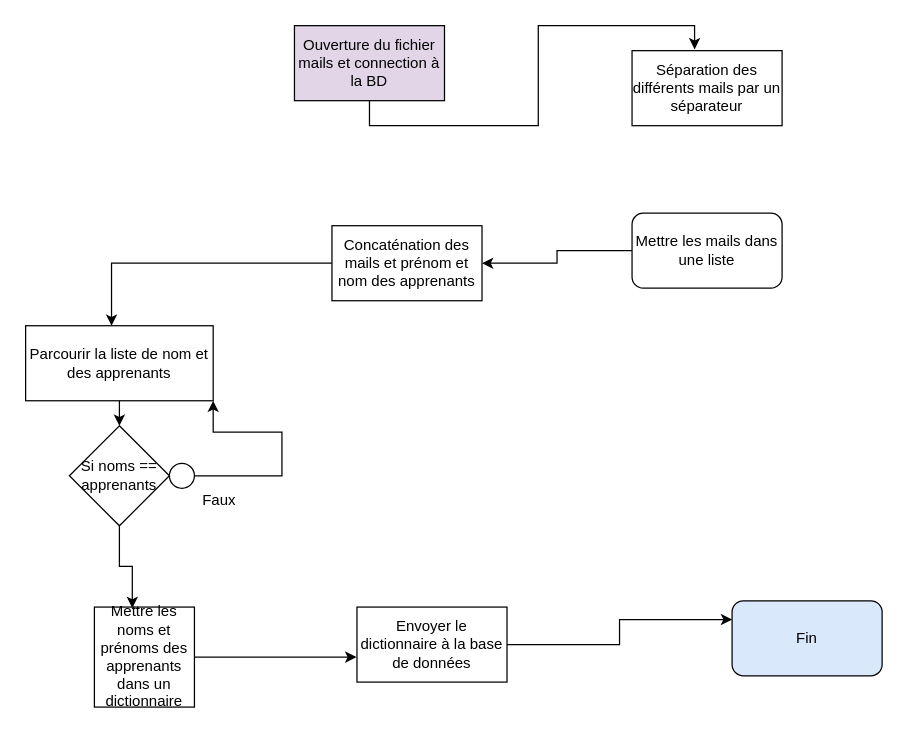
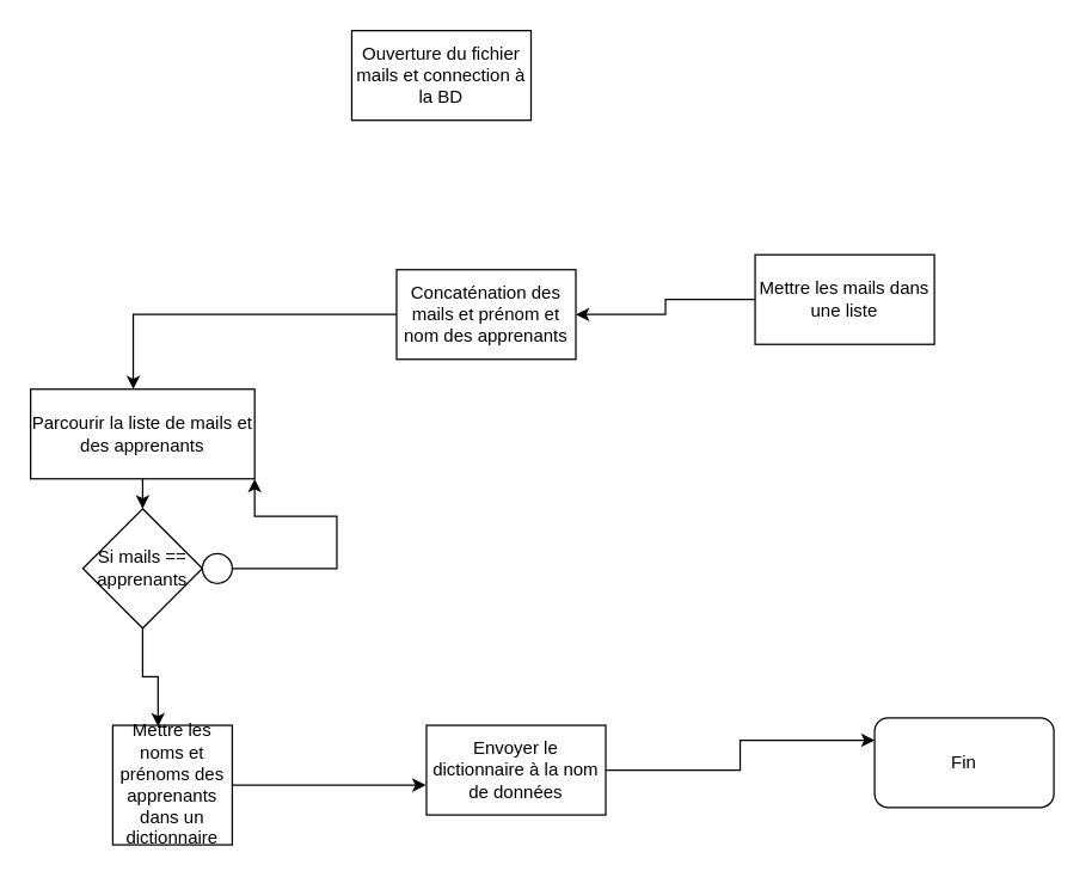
- <mxCell id="4" value="Ouverture du fichier mails et connection à la BD" style="rounded=0;whiteSpace=wrap;html=1;fillColor=#e1d5e7;" vertex="1" parent="1"><mxGeometry x="235" y="20" width="120" height="60" as="geometry" /></mxCell>
+ <mxCell id="4" value="Ouverture du fichier mails et connection à la BD" style="rounded=0;whiteSpace=wrap;html=1;" vertex="1" parent="1"><mxGeometry x="235" y="20" width="120" height="60" as="geometry" /></mxCell>
- <mxCell id="3" style="edgeStyle=orthogonalEdgeStyle;rounded=0;orthogonalLoop=1;jettySize=auto;html=1;exitX=0.5;exitY=1;exitDx=0;exitDy=0;entryX=0.417;entryY=-0.017;entryDx=0;entryDy=0;entryPerimeter=0;" edge="1" parent="1" source="4" target="5"><mxGeometry relative="1" as="geometry" /></mxCell>
- <mxCell id="5" value="Séparation des différents mails par un séparateur" style="rounded=0;whiteSpace=wrap;html=1;" vertex="1" parent="1"><mxGeometry x="505" y="40" width="120" height="60" as="geometry" /></mxCell>
- <mxCell id="9" value="Mettre les mails dans une liste" style="whiteSpace=wrap;html=1;rounded=1;" vertex="1" parent="1"><mxGeometry x="505" y="170" width="120" height="60" as="geometry" /></mxCell>
+ <mxCell id="9" value="Mettre les mails dans une liste" style="rounded=0;whiteSpace=wrap;html=1;" vertex="1" parent="1"><mxGeometry x="505" y="170" width="120" height="60" as="geometry" /></mxCell>
- <mxCell id="16" value="Parcourir la liste de nom et des apprenants" style="rounded=0;whiteSpace=wrap;html=1;" vertex="1" parent="1"><mxGeometry x="20" y="260" width="150" height="60" as="geometry" /></mxCell>
+ <mxCell id="16" value="Parcourir la liste de mails et des apprenants" style="rounded=0;whiteSpace=wrap;html=1;" vertex="1" parent="1"><mxGeometry x="20" y="260" width="150" height="60" as="geometry" /></mxCell>
- <mxCell id="14" value="Si noms == apprenants" style="rhombus;whiteSpace=wrap;html=1;" vertex="1" parent="1"><mxGeometry x="55" y="340" width="80" height="80" as="geometry" /></mxCell>
+ <mxCell id="14" value="Si mails == apprenants" style="rhombus;whiteSpace=wrap;html=1;" vertex="1" parent="1"><mxGeometry x="55" y="340" width="80" height="80" as="geometry" /></mxCell>
- <mxCell id="17" value="Faux" style="text;html=1;strokeColor=none;fillColor=none;align=center;verticalAlign=middle;whiteSpace=wrap;rounded=0;" vertex="1" parent="1"><mxGeometry x="155" y="390" width="40" height="20" as="geometry" /></mxCell>
- <mxCell id="2" value="Fin" style="rounded=1;whiteSpace=wrap;html=1;fillColor=#dae8fc;" vertex="1" parent="1"><mxGeometry x="585" y="480" width="120" height="60" as="geometry" /></mxCell>
+ <mxCell id="2" value="Fin" style="rounded=1;whiteSpace=wrap;html=1;" vertex="1" parent="1"><mxGeometry x="585" y="480" width="120" height="60" as="geometry" /></mxCell>
- <mxCell id="22" value="Envoyer le dictionnaire à la base de données" style="rounded=0;whiteSpace=wrap;html=1;" vertex="1" parent="1"><mxGeometry x="285" y="485" width="120" height="60" as="geometry" /></mxCell>
+ <mxCell id="22" value="Envoyer le dictionnaire à la nom de données" style="rounded=0;whiteSpace=wrap;html=1;" vertex="1" parent="1"><mxGeometry x="285" y="485" width="120" height="60" as="geometry" /></mxCell>
